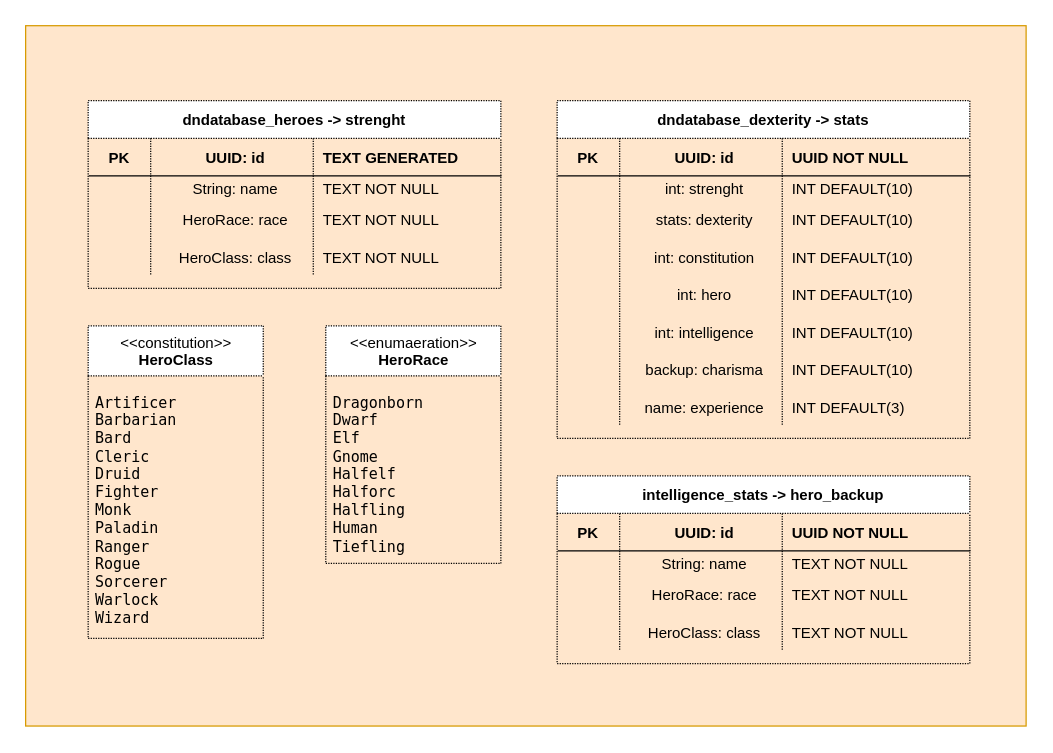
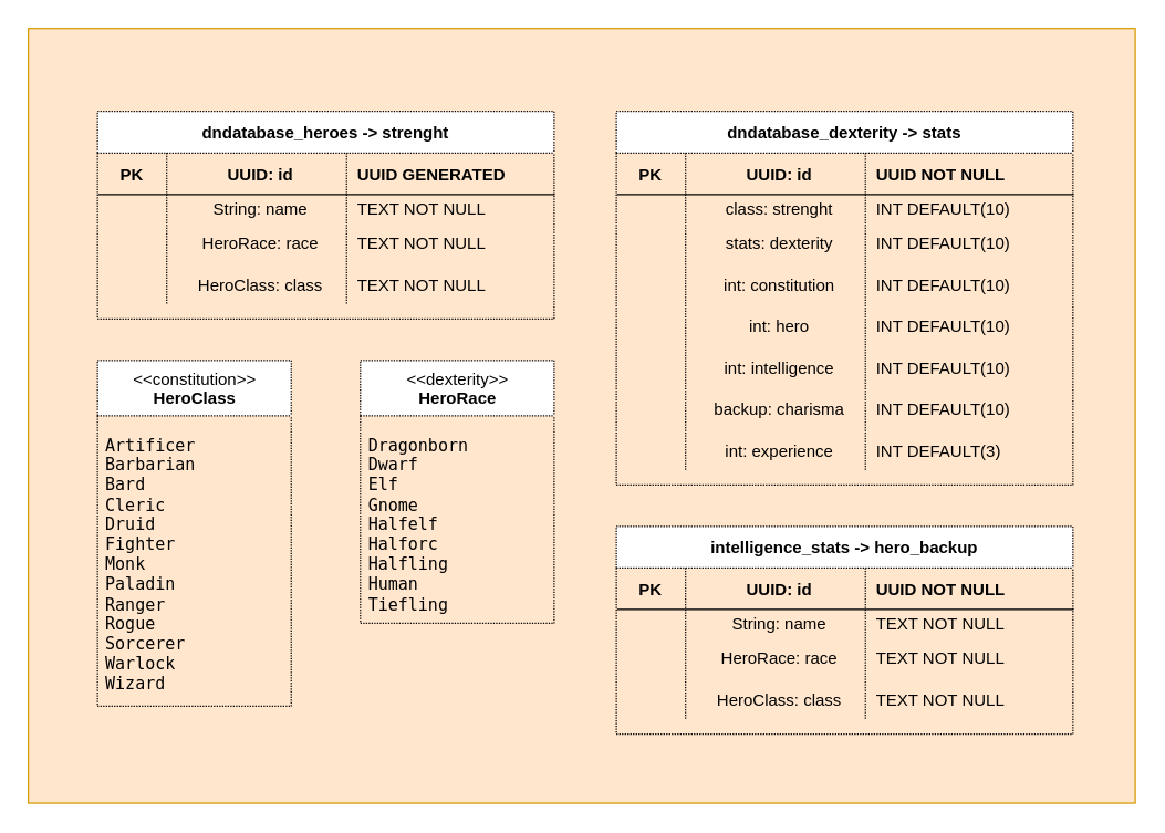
- <mxCell id="7" value="TEXT GENERATED" style="shape=partialRectangle;connectable=0;fillColor=none;top=0;left=0;bottom=0;right=0;align=left;spacingLeft=6;fontStyle=1;overflow=hidden;dashed=1;dashPattern=1 1;fontColor=default;strokeColor=default;" vertex="1" parent="4"><mxGeometry x="180" width="150" height="30" as="geometry"><mxRectangle width="150" height="30" as="alternateBounds" /></mxGeometry></mxCell>
+ <mxCell id="7" value="UUID GENERATED" style="shape=partialRectangle;connectable=0;fillColor=none;top=0;left=0;bottom=0;right=0;align=left;spacingLeft=6;fontStyle=1;overflow=hidden;dashed=1;dashPattern=1 1;fontColor=default;strokeColor=default;" vertex="1" parent="4"><mxGeometry x="180" width="150" height="30" as="geometry"><mxRectangle width="150" height="30" as="alternateBounds" /></mxGeometry></mxCell>
- <mxCell id="31" value="int: strenght" style="shape=partialRectangle;connectable=0;fillColor=none;top=0;left=0;bottom=0;right=0;align=center;spacingLeft=6;overflow=hidden;dashed=1;dashPattern=1 1;fontColor=default;strokeColor=default;" vertex="1" parent="29"><mxGeometry x="50" width="130" height="20" as="geometry"><mxRectangle width="130" height="20" as="alternateBounds" /></mxGeometry></mxCell>
+ <mxCell id="31" value="class: strenght" style="shape=partialRectangle;connectable=0;fillColor=none;top=0;left=0;bottom=0;right=0;align=center;spacingLeft=6;overflow=hidden;dashed=1;dashPattern=1 1;fontColor=default;strokeColor=default;" vertex="1" parent="29"><mxGeometry x="50" width="130" height="20" as="geometry"><mxRectangle width="130" height="20" as="alternateBounds" /></mxGeometry></mxCell>
- <mxCell id="22" value="&amp;lt;&amp;lt;enumaeration&amp;gt;&amp;gt;&lt;br&gt;&lt;b&gt;HeroRace&lt;/b&gt;" style="swimlane;fontStyle=0;align=center;verticalAlign=top;childLayout=stackLayout;horizontal=1;startSize=40;horizontalStack=0;resizeParent=1;resizeParentMax=0;resizeLast=0;collapsible=0;marginBottom=0;html=1;dashed=1;dashPattern=1 1;fontColor=default;strokeColor=default;" vertex="1" parent="1"><mxGeometry x="260" y="260" width="140" height="190" as="geometry" /></mxCell>
+ <mxCell id="22" value="&amp;lt;&amp;lt;dexterity&amp;gt;&amp;gt;&lt;br&gt;&lt;b&gt;HeroRace&lt;/b&gt;" style="swimlane;fontStyle=0;align=center;verticalAlign=top;childLayout=stackLayout;horizontal=1;startSize=40;horizontalStack=0;resizeParent=1;resizeParentMax=0;resizeLast=0;collapsible=0;marginBottom=0;html=1;dashed=1;dashPattern=1 1;fontColor=default;strokeColor=default;" vertex="1" parent="1"><mxGeometry x="260" y="260" width="140" height="190" as="geometry" /></mxCell>
- <mxCell id="55" value="name: experience" style="shape=partialRectangle;connectable=0;fillColor=none;top=0;left=0;bottom=0;right=0;align=center;spacingLeft=6;overflow=hidden;dashed=1;dashPattern=1 1;fontColor=default;strokeColor=default;" vertex="1" parent="53"><mxGeometry x="50" width="130" height="30" as="geometry"><mxRectangle width="130" height="30" as="alternateBounds" /></mxGeometry></mxCell>
+ <mxCell id="55" value="int: experience" style="shape=partialRectangle;connectable=0;fillColor=none;top=0;left=0;bottom=0;right=0;align=center;spacingLeft=6;overflow=hidden;dashed=1;dashPattern=1 1;fontColor=default;strokeColor=default;" vertex="1" parent="53"><mxGeometry x="50" width="130" height="30" as="geometry"><mxRectangle width="130" height="30" as="alternateBounds" /></mxGeometry></mxCell>
